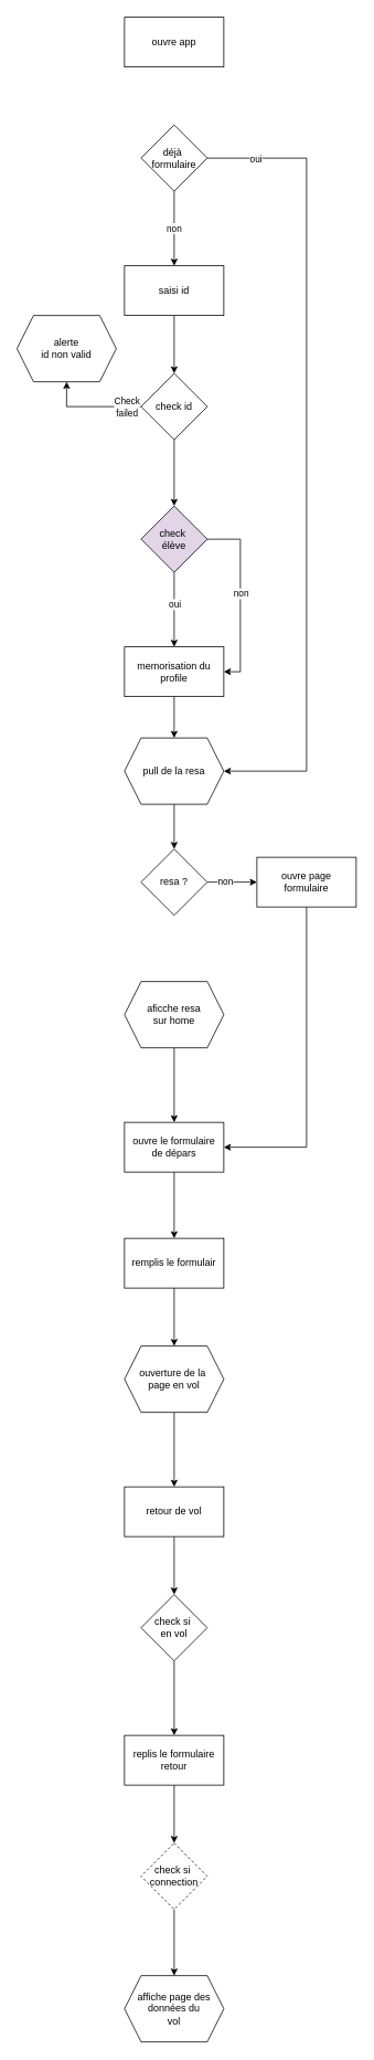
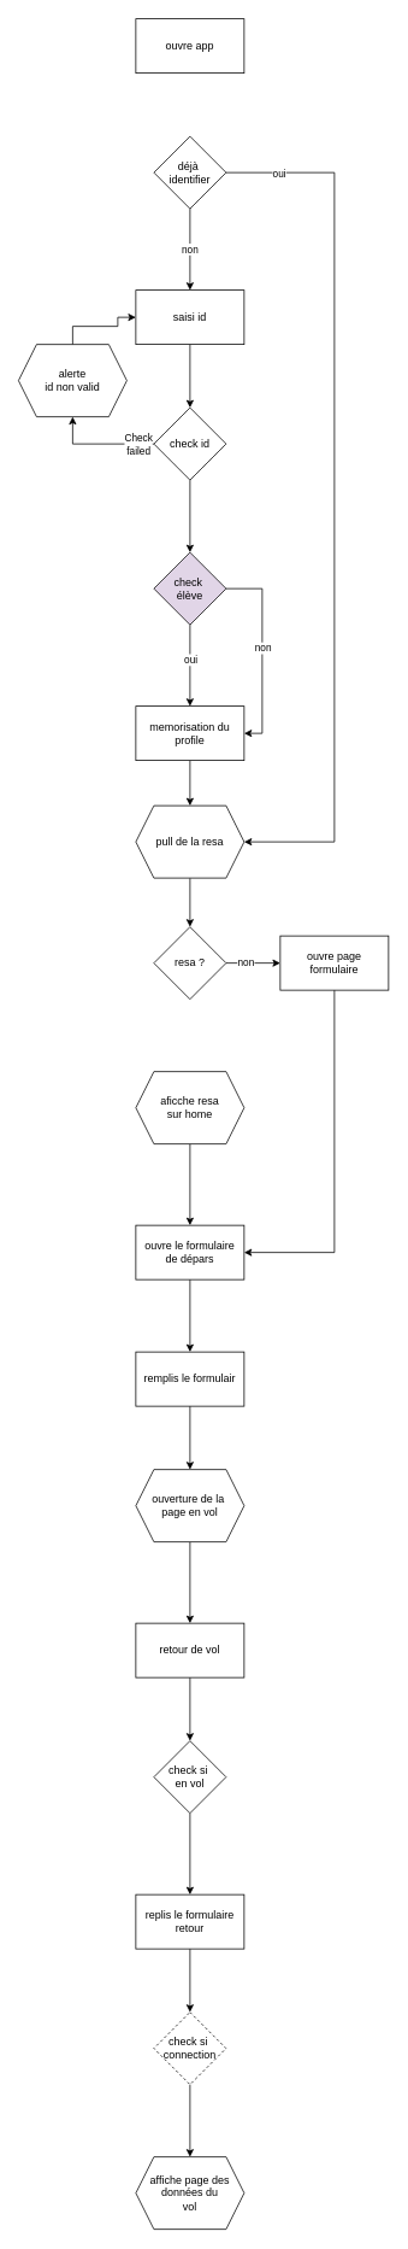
- <mxCell id="6" value="&lt;div&gt;déjà&amp;nbsp;&lt;/div&gt;&lt;div&gt;formulaire&lt;/div&gt;" style="rhombus;whiteSpace=wrap;html=1;" parent="1" vertex="1"><mxGeometry x="170" y="150" width="80" height="80" as="geometry" /></mxCell>
+ <mxCell id="6" value="&lt;div&gt;déjà&amp;nbsp;&lt;/div&gt;&lt;div&gt;identifier&lt;/div&gt;" style="rhombus;whiteSpace=wrap;html=1;" parent="1" vertex="1"><mxGeometry x="170" y="150" width="80" height="80" as="geometry" /></mxCell>
+ <mxCell id="22" style="edgeStyle=orthogonalEdgeStyle;rounded=0;orthogonalLoop=1;jettySize=auto;html=1;entryX=0;entryY=0.5;entryDx=0;entryDy=0;" edge="1" parent="1" source="23" target="8"><mxGeometry relative="1" as="geometry"><Array as="points"><mxPoint x="80" y="360" /><mxPoint x="130" y="360" /><mxPoint x="130" y="350" /></Array></mxGeometry></mxCell>
